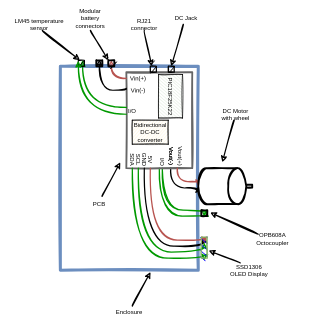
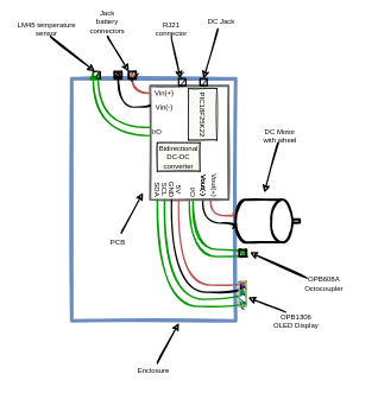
- <mxCell id="48" value="Modular battery connectors" style="text;html=1;strokeColor=none;fillColor=none;align=center;verticalAlign=middle;whiteSpace=wrap;fontSize=10;sketch=1;" parent="1" vertex="1"><mxGeometry x="130" y="20" width="40" height="20" as="geometry" /></mxCell>
+ <mxCell id="48" value="Jack battery connectors" style="text;html=1;strokeColor=none;fillColor=none;align=center;verticalAlign=middle;whiteSpace=wrap;fontSize=10;sketch=1;" parent="1" vertex="1"><mxGeometry x="130" y="20" width="40" height="20" as="geometry" /></mxCell>
- <mxCell id="54" value="SSD1306 OLED Display" style="text;html=1;strokeColor=none;fillColor=none;align=center;verticalAlign=middle;whiteSpace=wrap;fontSize=10;sketch=1;" parent="1" vertex="1"><mxGeometry x="380" y="440" width="70" height="20" as="geometry" /></mxCell>
+ <mxCell id="54" value="OPB1306 OLED Display" style="text;html=1;strokeColor=none;fillColor=none;align=center;verticalAlign=middle;whiteSpace=wrap;fontSize=10;sketch=1;" parent="1" vertex="1"><mxGeometry x="380" y="440" width="70" height="20" as="geometry" /></mxCell>
